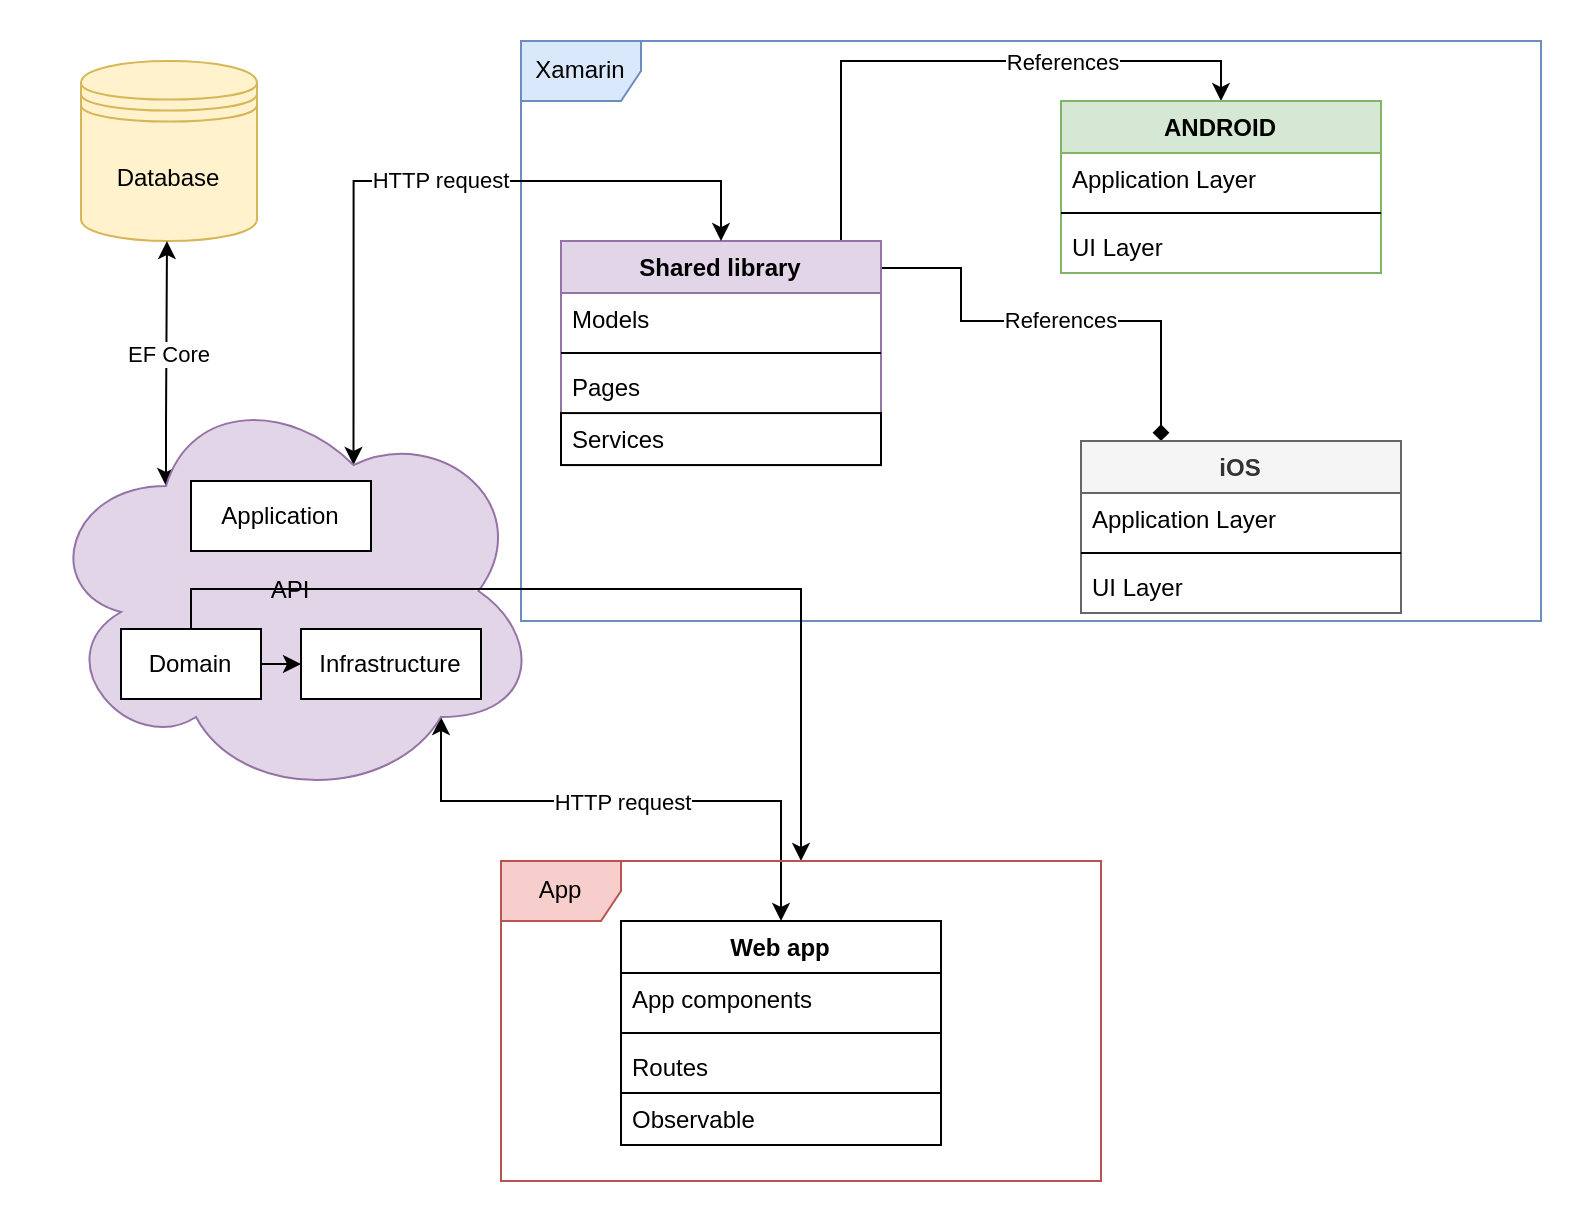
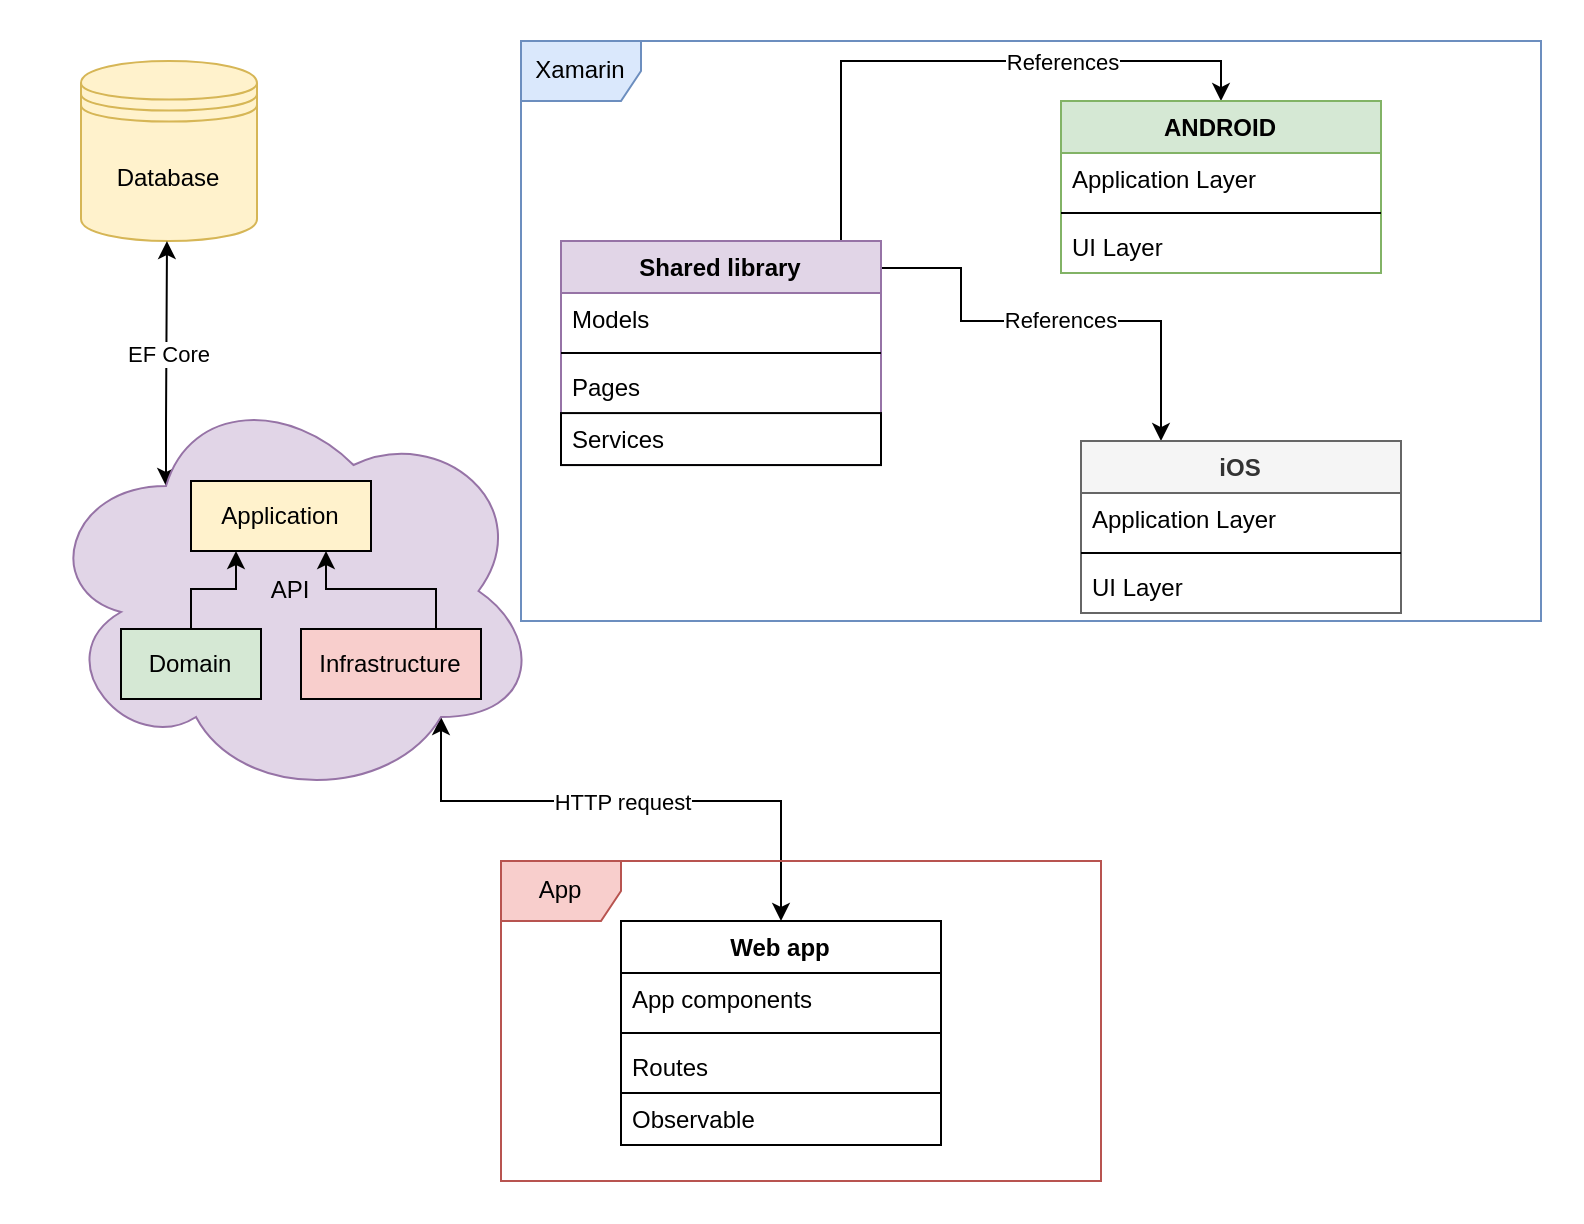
- <mxCell id="12" style="edgeStyle=orthogonalEdgeStyle;rounded=0;orthogonalLoop=1;jettySize=auto;html=1;exitX=0.625;exitY=0.2;exitDx=0;exitDy=0;exitPerimeter=0;entryX=0.5;entryY=0;entryDx=0;entryDy=0;endArrow=classic;startArrow=classic;" parent="1" source="34" target="7" edge="1"><mxGeometry relative="1" as="geometry"><mxPoint x="206.25" y="222" as="sourcePoint" /><Array as="points"><mxPoint x="176" y="90" /><mxPoint x="360" y="90" /></Array></mxGeometry></mxCell>
- <mxCell id="13" value="HTTP request" style="edgeLabel;html=1;align=center;verticalAlign=middle;resizable=0;points=[];" parent="12" vertex="1" connectable="0"><mxGeometry x="0.277" y="-1" relative="1" as="geometry"><mxPoint x="-42" y="-2" as="offset" /></mxGeometry></mxCell>
- <mxCell id="5" style="edgeStyle=orthogonalEdgeStyle;rounded=0;orthogonalLoop=1;jettySize=auto;html=1;exitX=1.002;exitY=0.12;exitDx=0;exitDy=0;entryX=0.25;entryY=0;entryDx=0;entryDy=0;exitPerimeter=0;endArrow=diamond;" parent="1" source="7" target="20" edge="1"><mxGeometry relative="1" as="geometry"><Array as="points"><mxPoint x="480" y="134" /><mxPoint x="480" y="160" /><mxPoint x="580" y="160" /></Array></mxGeometry></mxCell>
+ <mxCell id="5" style="edgeStyle=orthogonalEdgeStyle;rounded=0;orthogonalLoop=1;jettySize=auto;html=1;exitX=1.002;exitY=0.12;exitDx=0;exitDy=0;entryX=0.25;entryY=0;entryDx=0;entryDy=0;exitPerimeter=0;" parent="1" source="7" target="20" edge="1"><mxGeometry relative="1" as="geometry"><Array as="points"><mxPoint x="480" y="134" /><mxPoint x="480" y="160" /><mxPoint x="580" y="160" /></Array></mxGeometry></mxCell>
- <mxCell id="36" value="Application" style="rounded=0;whiteSpace=wrap;html=1;strokeColor=default;" parent="35" vertex="1"><mxGeometry x="35" width="90" height="35" as="geometry" /></mxCell>
+ <mxCell id="36" value="Application" style="rounded=0;whiteSpace=wrap;html=1;strokeColor=default;fillColor=#fff2cc;" parent="35" vertex="1"><mxGeometry x="35" width="90" height="35" as="geometry" /></mxCell>
- <mxCell id="37" style="edgeStyle=orthogonalEdgeStyle;rounded=0;orthogonalLoop=1;jettySize=auto;html=1;exitX=0.5;exitY=0;exitDx=0;exitDy=0;" parent="35" source="38" target="42" edge="1"><mxGeometry relative="1" as="geometry" /></mxCell>
+ <mxCell id="37" style="edgeStyle=orthogonalEdgeStyle;rounded=0;orthogonalLoop=1;jettySize=auto;html=1;exitX=0.5;exitY=0;exitDx=0;exitDy=0;entryX=0.25;entryY=1;entryDx=0;entryDy=0;" parent="35" source="38" target="36" edge="1"><mxGeometry relative="1" as="geometry" /></mxCell>
+ <mxCell id="39" style="edgeStyle=orthogonalEdgeStyle;rounded=0;orthogonalLoop=1;jettySize=auto;html=1;exitX=0.75;exitY=0;exitDx=0;exitDy=0;entryX=0.75;entryY=1;entryDx=0;entryDy=0;" parent="35" source="40" target="36" edge="1"><mxGeometry relative="1" as="geometry" /></mxCell>
- <mxCell id="38" value="Domain" style="rounded=0;whiteSpace=wrap;html=1;strokeColor=default;" parent="35" vertex="1"><mxGeometry y="74" width="70" height="35" as="geometry" /></mxCell>
+ <mxCell id="38" value="Domain" style="rounded=0;whiteSpace=wrap;html=1;strokeColor=default;fillColor=#d5e8d4;" parent="35" vertex="1"><mxGeometry y="74" width="70" height="35" as="geometry" /></mxCell>
- <mxCell id="41" style="edgeStyle=orthogonalEdgeStyle;rounded=0;orthogonalLoop=1;jettySize=auto;html=1;exitX=1;exitY=0.5;exitDx=0;exitDy=0;entryX=0;entryY=0.5;entryDx=0;entryDy=0;" parent="35" source="38" target="40" edge="1"><mxGeometry relative="1" as="geometry" /></mxCell>
- <mxCell id="40" value="Infrastructure" style="rounded=0;whiteSpace=wrap;html=1;strokeColor=default;" parent="35" vertex="1"><mxGeometry x="90" y="74" width="90" height="35" as="geometry" /></mxCell>
+ <mxCell id="40" value="Infrastructure" style="rounded=0;whiteSpace=wrap;html=1;strokeColor=default;fillColor=#f8cecc;" parent="35" vertex="1"><mxGeometry x="90" y="74" width="90" height="35" as="geometry" /></mxCell>
